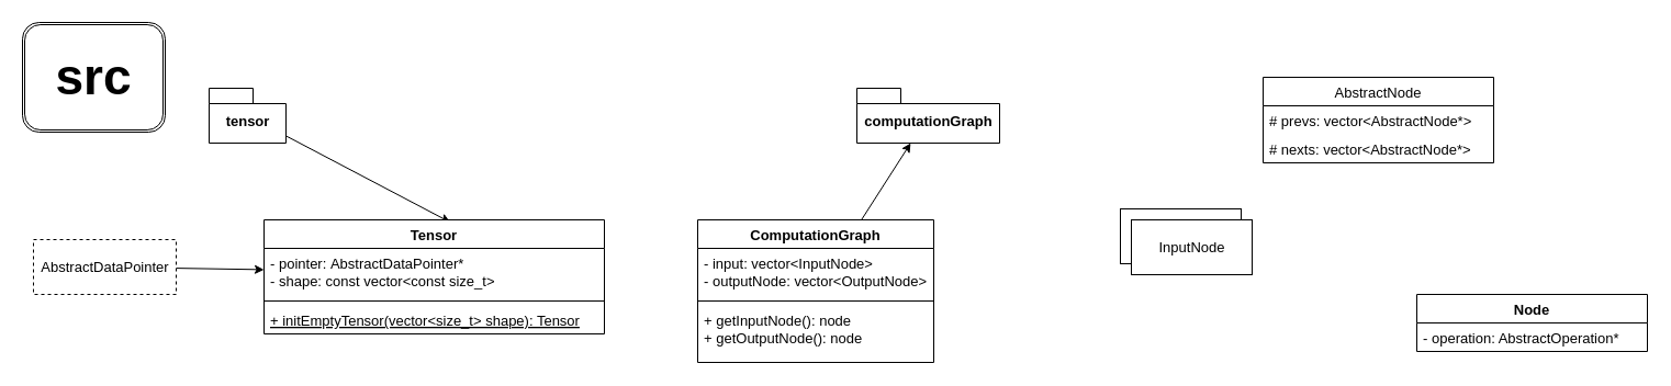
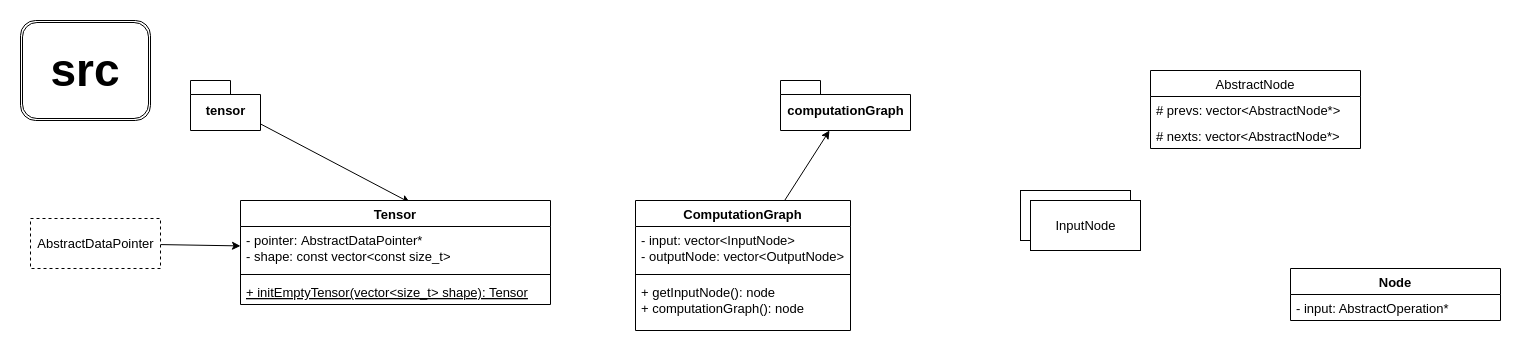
- <mxCell id="16" value="+ getInputNode(): node&#10;+ getOutputNode(): node" style="text;strokeColor=none;fillColor=none;align=left;verticalAlign=top;spacingLeft=4;spacingRight=4;overflow=hidden;rotatable=0;points=[[0,0.5],[1,0.5]];portConstraint=eastwest;fontSize=13;" vertex="1" parent="13"><mxGeometry y="78" width="215" height="52" as="geometry" /></mxCell>
+ <mxCell id="16" value="+ getInputNode(): node&#10;+ computationGraph(): node" style="text;strokeColor=none;fillColor=none;align=left;verticalAlign=top;spacingLeft=4;spacingRight=4;overflow=hidden;rotatable=0;points=[[0,0.5],[1,0.5]];portConstraint=eastwest;fontSize=13;" vertex="1" parent="13"><mxGeometry y="78" width="215" height="52" as="geometry" /></mxCell>
- <mxCell id="18" value="- operation: AbstractOperation*" style="text;strokeColor=none;fillColor=none;align=left;verticalAlign=top;spacingLeft=4;spacingRight=4;overflow=hidden;rotatable=0;points=[[0,0.5],[1,0.5]];portConstraint=eastwest;fontSize=13;" vertex="1" parent="17"><mxGeometry y="26" width="210" height="26" as="geometry" /></mxCell>
+ <mxCell id="18" value="- input: AbstractOperation*" style="text;strokeColor=none;fillColor=none;align=left;verticalAlign=top;spacingLeft=4;spacingRight=4;overflow=hidden;rotatable=0;points=[[0,0.5],[1,0.5]];portConstraint=eastwest;fontSize=13;" vertex="1" parent="17"><mxGeometry y="26" width="210" height="26" as="geometry" /></mxCell>
